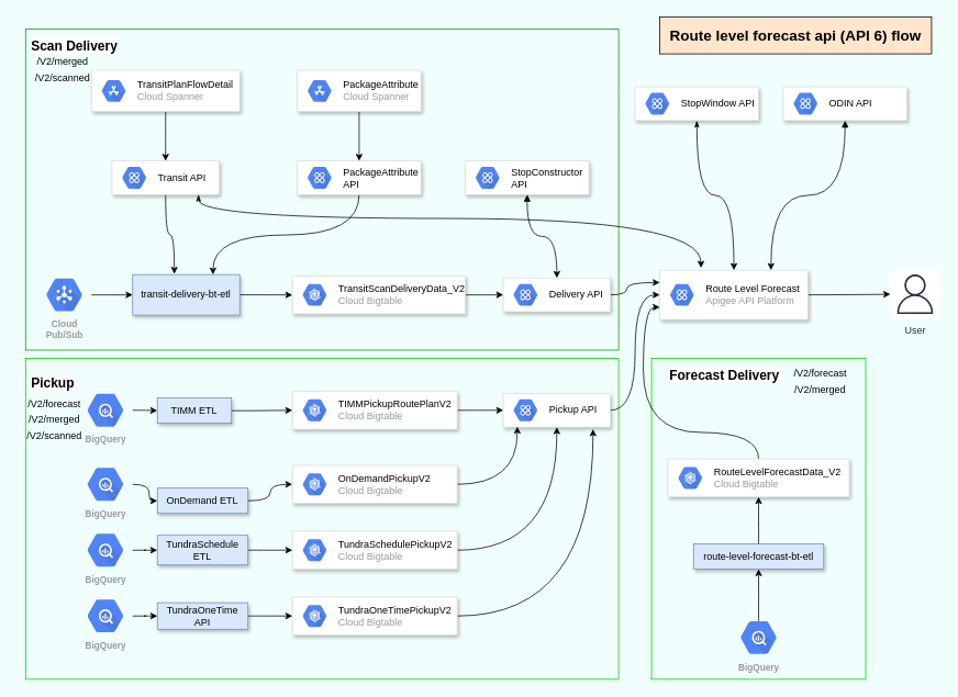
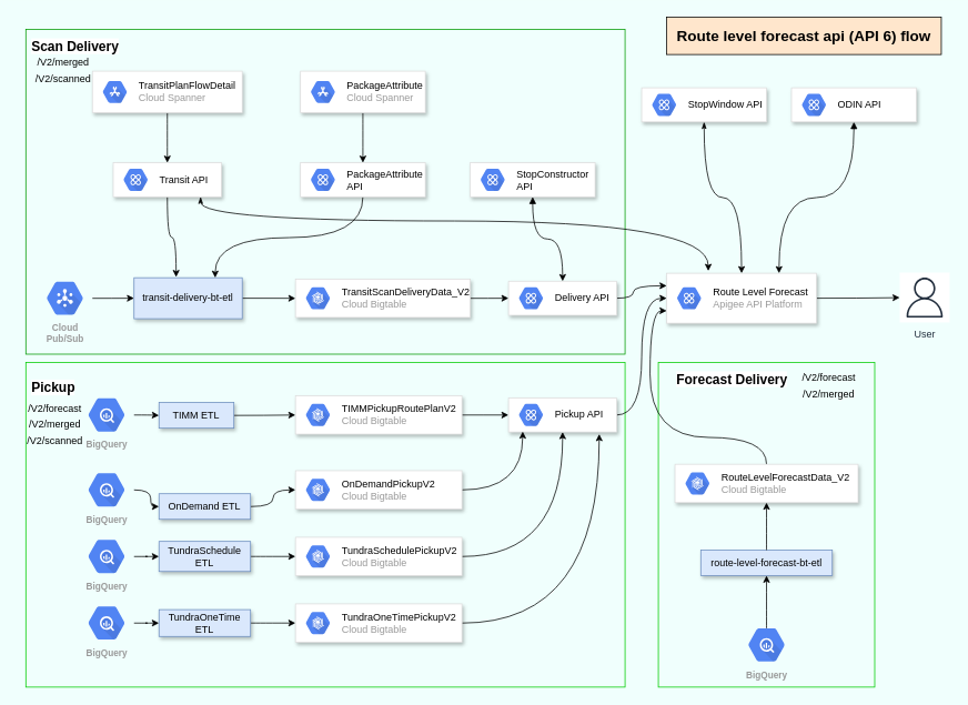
- <mxCell id="62" value="TundraOneTime API" style="rounded=0;whiteSpace=wrap;html=1;fillColor=#dae8fc;strokeColor=#6c8ebf;shadow=1;glass=0;" parent="1" vertex="1"><mxGeometry x="190" y="731.93" width="110" height="32.25" as="geometry" /></mxCell>
+ <mxCell id="62" value="TundraOneTime ETL" style="rounded=0;whiteSpace=wrap;html=1;fillColor=#dae8fc;strokeColor=#6c8ebf;shadow=1;glass=0;" parent="1" vertex="1"><mxGeometry x="190" y="731.93" width="110" height="32.25" as="geometry" /></mxCell>
